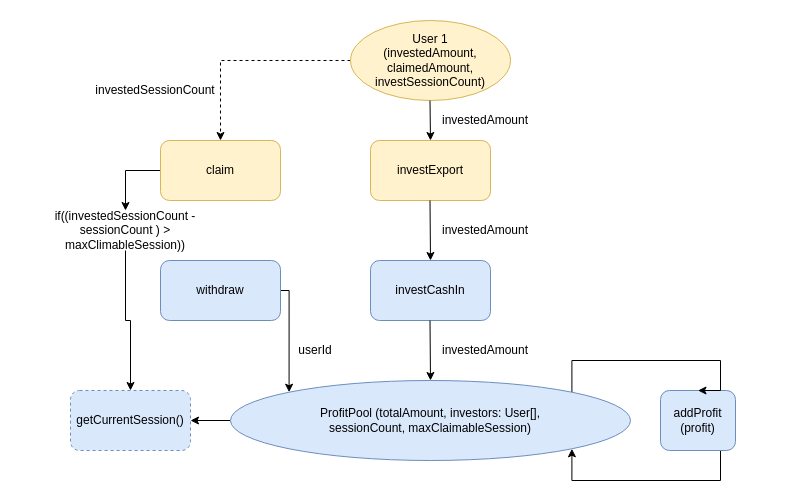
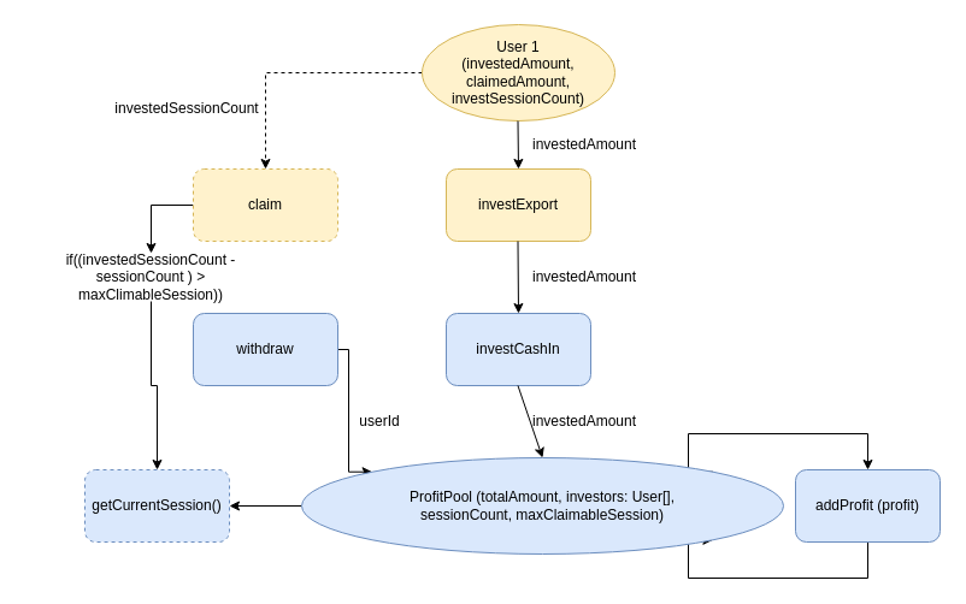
- <mxCell id="8" value="&lt;div&gt;claim&lt;/div&gt;" style="rounded=1;whiteSpace=wrap;html=1;fillColor=#fff2cc;strokeColor=#d6b656;" parent="1" vertex="1"><mxGeometry x="160" y="140" width="120" height="60" as="geometry" /></mxCell>
+ <mxCell id="8" value="&lt;div&gt;claim&lt;/div&gt;" style="rounded=1;whiteSpace=wrap;html=1;fillColor=#fff2cc;strokeColor=#d6b656;dashed=1;" parent="1" vertex="1"><mxGeometry x="160" y="140" width="120" height="60" as="geometry" /></mxCell>
- <mxCell id="15" value="&lt;div&gt;ProfitPool (totalAmount, investors: User[], &lt;br&gt;&lt;/div&gt;&lt;div&gt;sessionCount, maxClaimableSession)&lt;/div&gt;" style="ellipse;whiteSpace=wrap;html=1;fillColor=#dae8fc;strokeColor=#6c8ebf;" parent="1" vertex="1"><mxGeometry x="230" y="380" width="400" height="80" as="geometry" /></mxCell>
+ <mxCell id="15" value="&lt;div&gt;ProfitPool (totalAmount, investors: User[], &lt;br&gt;&lt;/div&gt;&lt;div&gt;sessionCount, maxClaimableSession)&lt;/div&gt;" style="ellipse;whiteSpace=wrap;html=1;fillColor=#dae8fc;strokeColor=#6c8ebf;" parent="1" vertex="1"><mxGeometry x="250" y="380" width="400" height="80" as="geometry" /></mxCell>
- <mxCell id="3" value="addProfit (profit)" style="rounded=1;whiteSpace=wrap;html=1;fillColor=#dae8fc;strokeColor=#6c8ebf;" parent="1" vertex="1"><mxGeometry x="660" y="390" width="75" height="60" as="geometry" /></mxCell>
+ <mxCell id="3" value="addProfit (profit)" style="rounded=1;whiteSpace=wrap;html=1;fillColor=#dae8fc;strokeColor=#6c8ebf;" parent="1" vertex="1"><mxGeometry x="660" y="390" width="120" height="60" as="geometry" /></mxCell>
